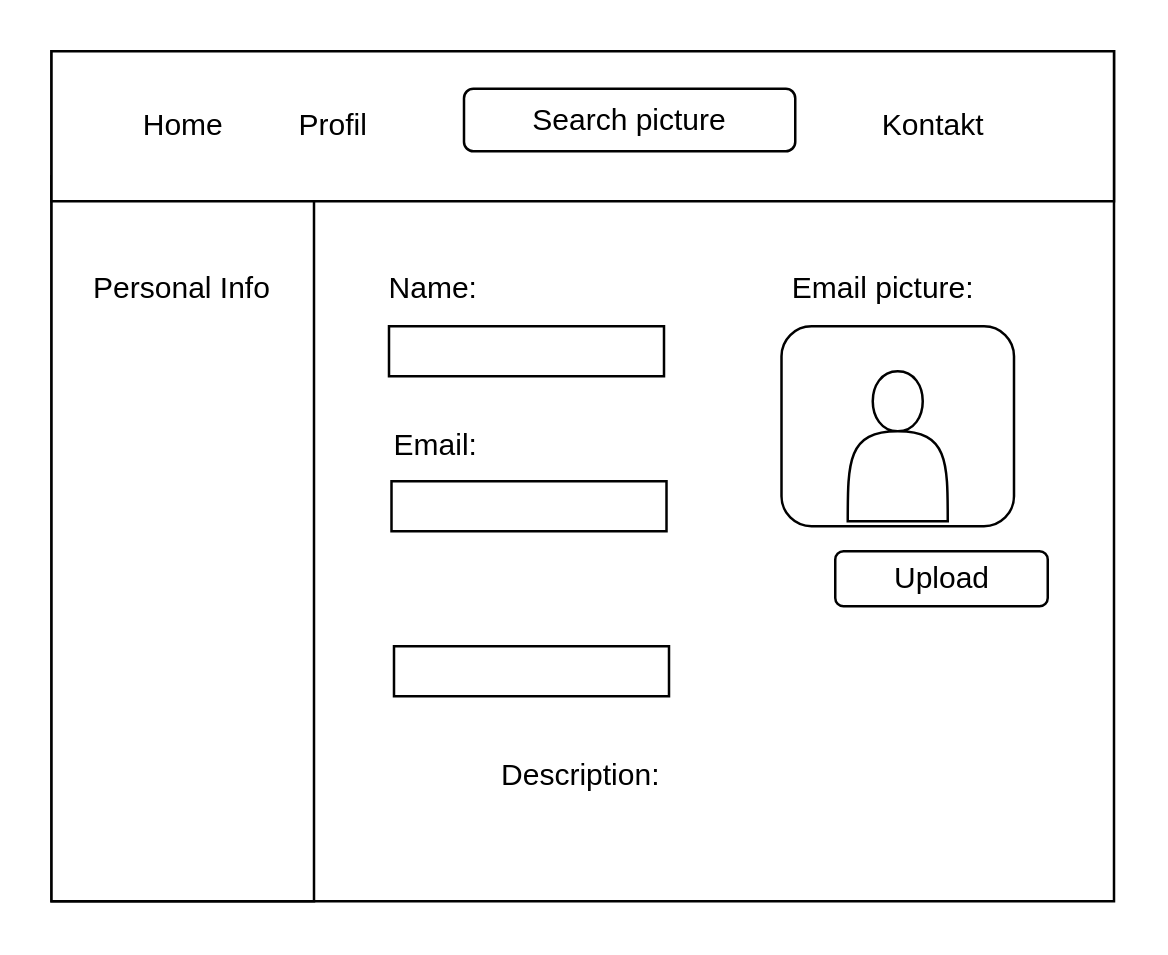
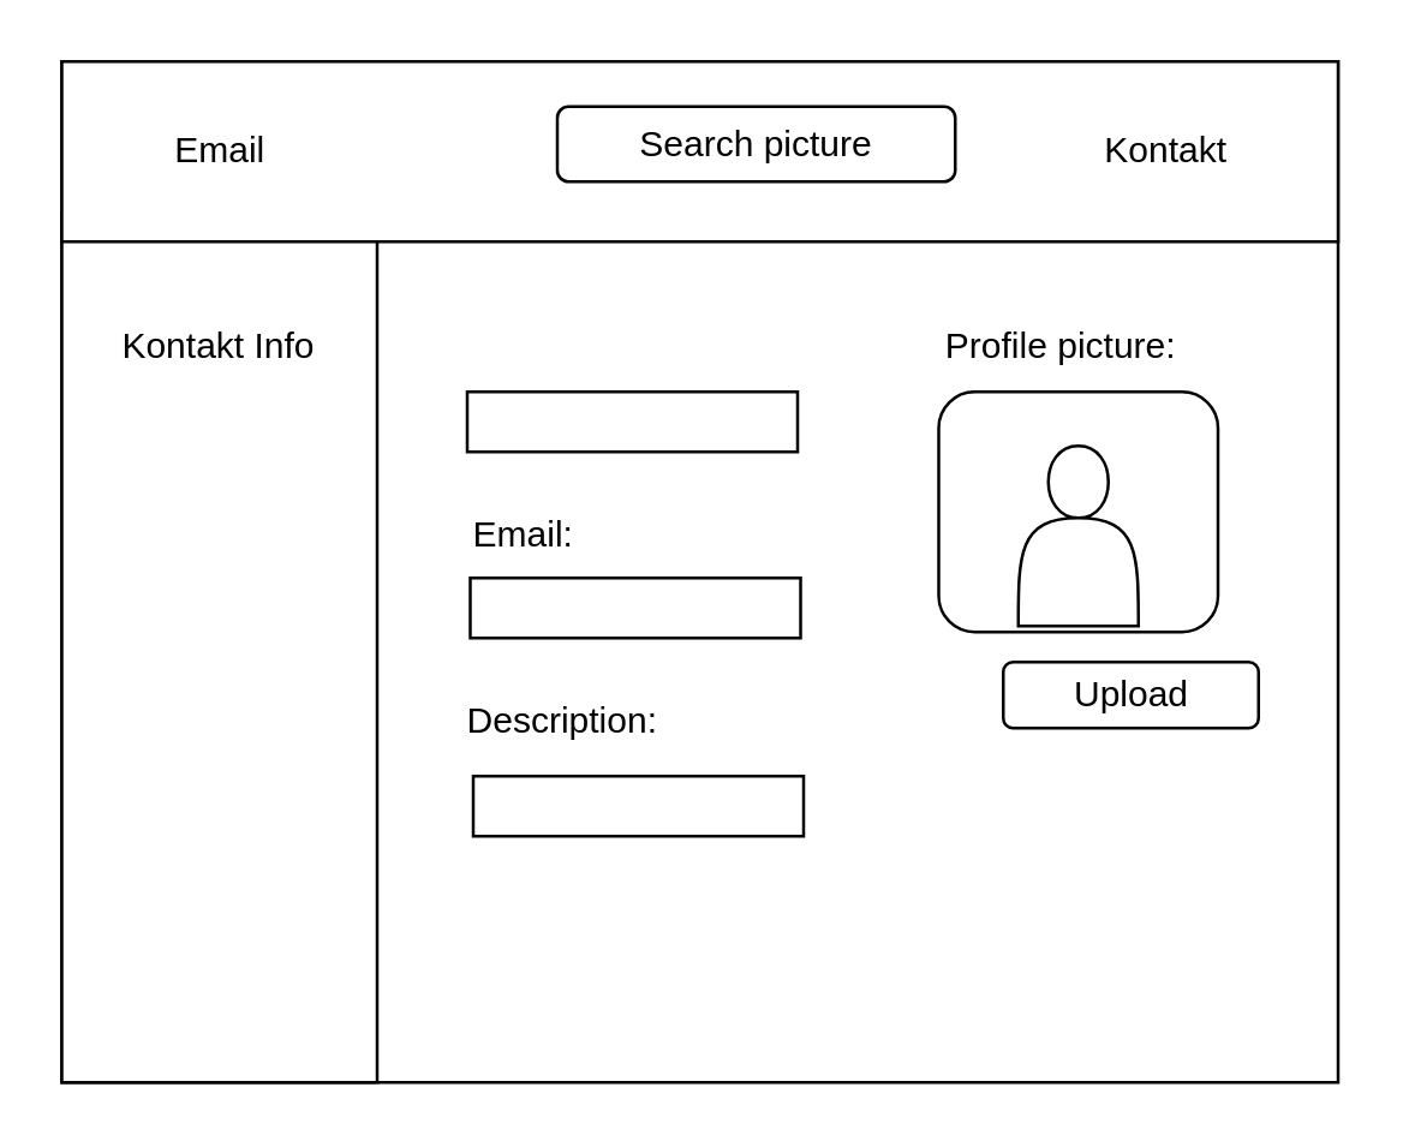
- <mxCell id="5" value="Home" style="text;html=1;strokeColor=none;fillColor=none;align=center;verticalAlign=middle;whiteSpace=wrap;rounded=0;" parent="1" vertex="1"><mxGeometry x="42.5" y="35" width="60" height="30" as="geometry" /></mxCell>
+ <mxCell id="5" value="Email" style="text;html=1;strokeColor=none;fillColor=none;align=center;verticalAlign=middle;whiteSpace=wrap;rounded=0;" parent="1" vertex="1"><mxGeometry x="42.5" y="35" width="60" height="30" as="geometry" /></mxCell>
- <mxCell id="6" value="Profil" style="text;html=1;strokeColor=none;fillColor=none;align=center;verticalAlign=middle;whiteSpace=wrap;rounded=0;" parent="1" vertex="1"><mxGeometry x="102.5" y="35" width="60" height="30" as="geometry" /></mxCell>
- <mxCell id="7" value="Kontakt" style="text;html=1;strokeColor=none;fillColor=none;align=center;verticalAlign=middle;whiteSpace=wrap;rounded=0;" parent="1" vertex="1"><mxGeometry x="342.5" y="35" width="60" height="30" as="geometry" /></mxCell>
+ <mxCell id="7" value="Kontakt" style="text;html=1;strokeColor=none;fillColor=none;align=center;verticalAlign=middle;whiteSpace=wrap;rounded=0;" parent="1" vertex="1"><mxGeometry x="357.5" y="35" width="60" height="30" as="geometry" /></mxCell>
- <mxCell id="8" value="Personal Info" style="text;html=1;strokeColor=none;fillColor=none;align=center;verticalAlign=middle;whiteSpace=wrap;rounded=0;" parent="1" vertex="1"><mxGeometry x="20" y="100" width="105" height="30" as="geometry" /></mxCell>
+ <mxCell id="8" value="Kontakt Info" style="text;html=1;strokeColor=none;fillColor=none;align=center;verticalAlign=middle;whiteSpace=wrap;rounded=0;" parent="1" vertex="1"><mxGeometry x="20" y="100" width="105" height="30" as="geometry" /></mxCell>
- <mxCell id="9" value="Name:" style="text;html=1;strokeColor=none;fillColor=none;align=center;verticalAlign=middle;whiteSpace=wrap;rounded=0;" parent="1" vertex="1"><mxGeometry x="143" y="100" width="60" height="30" as="geometry" /></mxCell>
- <mxCell id="18" value="Email picture:" style="text;html=1;strokeColor=none;fillColor=none;align=center;verticalAlign=middle;whiteSpace=wrap;rounded=0;" parent="1" vertex="1"><mxGeometry x="302.5" y="100" width="100" height="30" as="geometry" /></mxCell>
+ <mxCell id="18" value="Profile picture:" style="text;html=1;strokeColor=none;fillColor=none;align=center;verticalAlign=middle;whiteSpace=wrap;rounded=0;" parent="1" vertex="1"><mxGeometry x="302.5" y="100" width="100" height="30" as="geometry" /></mxCell>
- <mxCell id="13" value="Description:" style="text;html=1;strokeColor=none;fillColor=none;align=center;verticalAlign=middle;whiteSpace=wrap;rounded=0;" parent="1" vertex="1"><mxGeometry x="202" y="295" width="60" height="30" as="geometry" /></mxCell>
+ <mxCell id="13" value="Description:" style="text;html=1;strokeColor=none;fillColor=none;align=center;verticalAlign=middle;whiteSpace=wrap;rounded=0;" parent="1" vertex="1"><mxGeometry x="157" y="225" width="60" height="30" as="geometry" /></mxCell>
